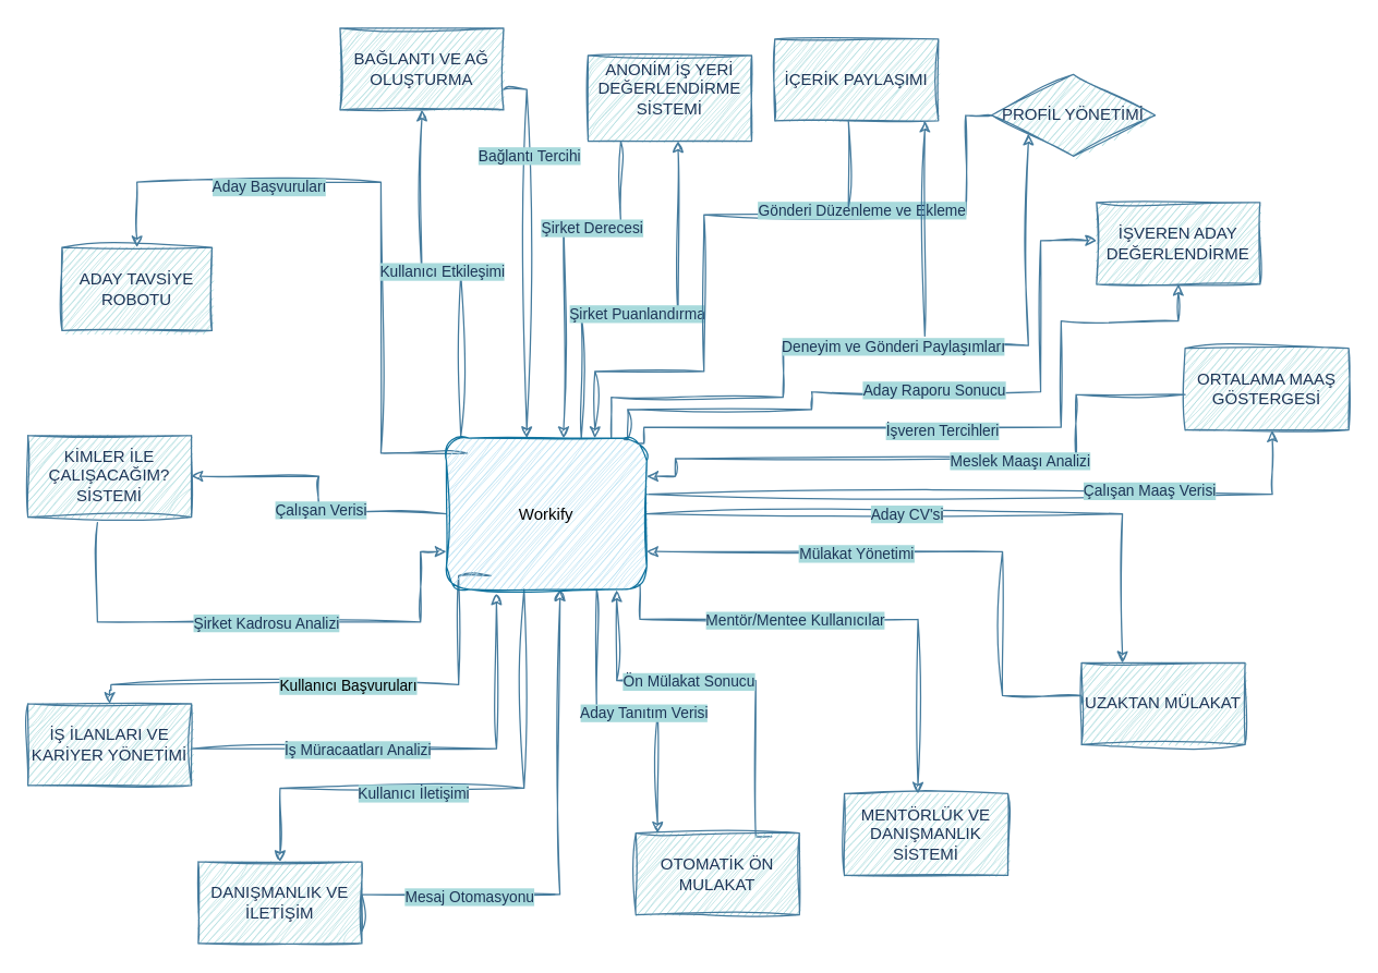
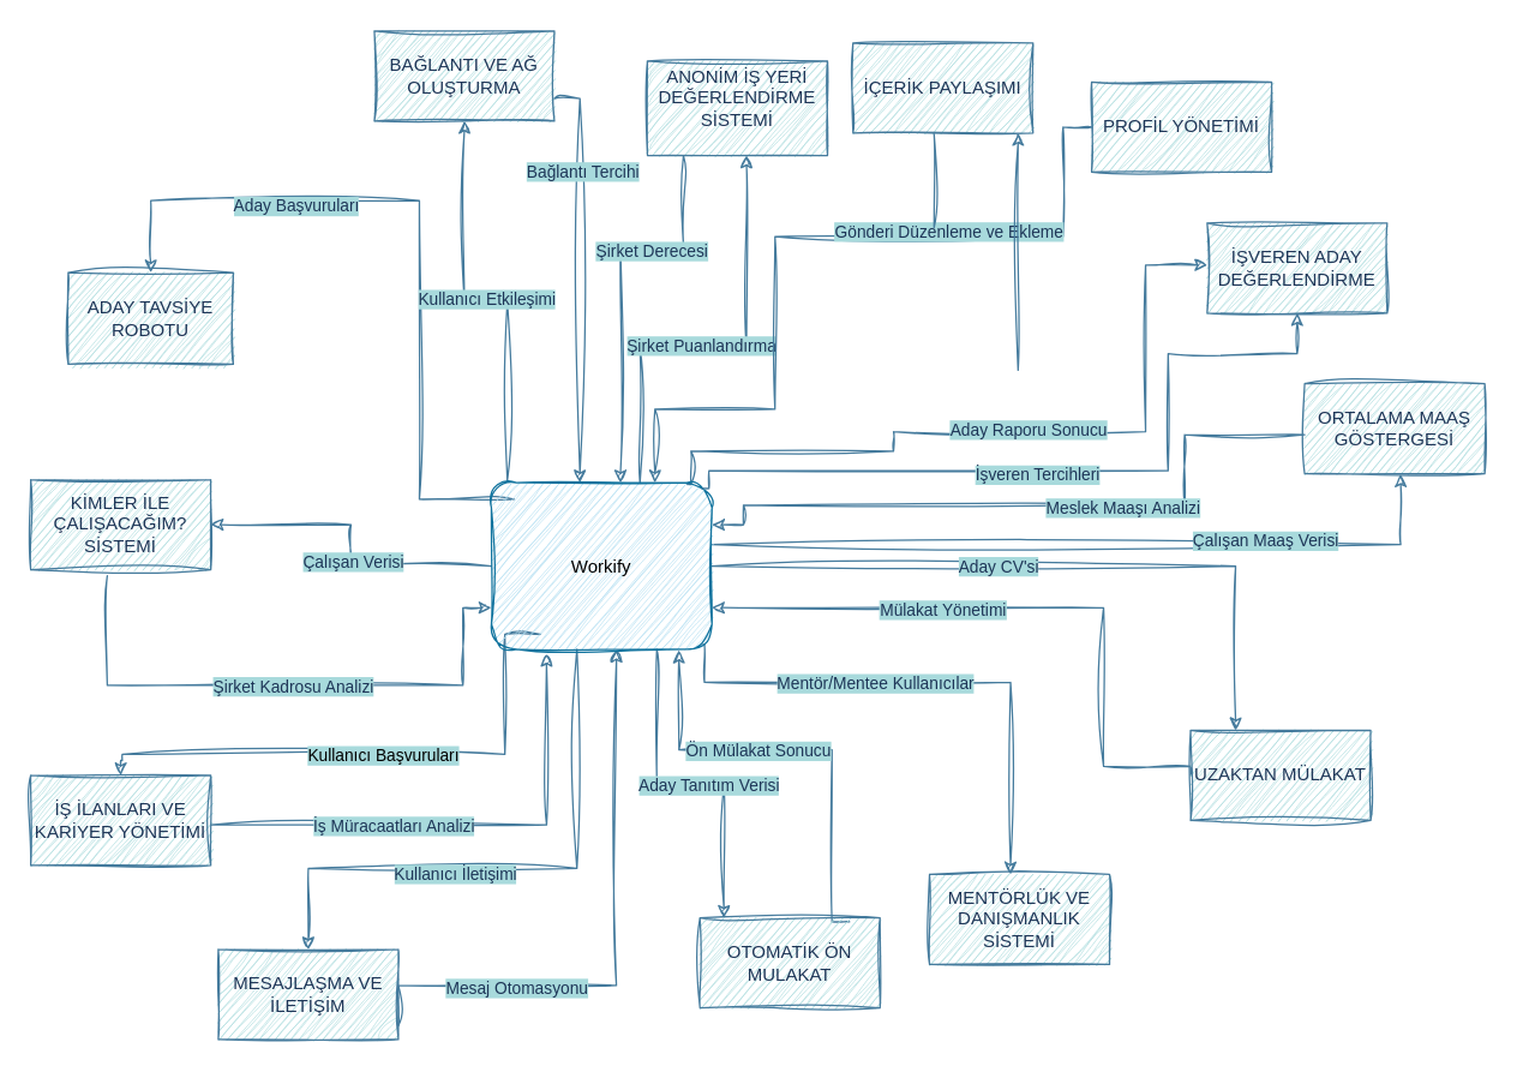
- <mxCell id="19" value="PROFİL YÖNETİMİ" style="rhombus;whiteSpace=wrap;html=1;labelBackgroundColor=none;fillColor=#A8DADC;strokeColor=#457B9D;fontColor=#1D3557;sketch=1;curveFitting=1;jiggle=2;" vertex="1" parent="1"><mxGeometry x="727" y="54" width="120" height="60" as="geometry" /></mxCell>
+ <mxCell id="19" value="PROFİL YÖNETİMİ" style="whiteSpace=wrap;html=1;rounded=0;labelBackgroundColor=none;fillColor=#A8DADC;strokeColor=#457B9D;fontColor=#1D3557;sketch=1;curveFitting=1;jiggle=2;" vertex="1" parent="1"><mxGeometry x="727" y="54" width="120" height="60" as="geometry" /></mxCell>
- <mxCell id="46" style="edgeStyle=orthogonalEdgeStyle;rounded=0;orthogonalLoop=1;jettySize=auto;html=1;labelBackgroundColor=none;strokeColor=#457B9D;fontColor=default;sketch=1;curveFitting=1;jiggle=2;" edge="1" parent="1" source="52" target="19"><mxGeometry relative="1" as="geometry"><mxPoint x="698" y="185" as="targetPoint" /><mxPoint x="385" y="291" as="sourcePoint" /><Array as="points"><mxPoint x="448" y="291" /><mxPoint x="574" y="291" /><mxPoint x="574" y="253" /><mxPoint x="754" y="253" /></Array></mxGeometry></mxCell>
- <mxCell id="47" value="Deneyim ve Gönderi Paylaşımları" style="edgeLabel;html=1;align=center;verticalAlign=middle;resizable=0;points=[];labelBackgroundColor=#A8DADC;fontColor=#1D3557;sketch=1;curveFitting=1;jiggle=2;" vertex="1" connectable="0" parent="46"><mxGeometry x="0.115" y="-1" relative="1" as="geometry"><mxPoint x="-21" y="-1" as="offset" /></mxGeometry></mxCell>
- <mxCell id="8" value="DANIŞMANLIK VE İLETİŞİM" style="whiteSpace=wrap;html=1;rounded=0;labelBackgroundColor=none;fillColor=#A8DADC;strokeColor=#457B9D;fontColor=#1D3557;sketch=1;curveFitting=1;jiggle=2;" vertex="1" parent="1"><mxGeometry x="145" y="632" width="120" height="60" as="geometry" /></mxCell>
+ <mxCell id="8" value="MESAJLAŞMA VE İLETİŞİM" style="whiteSpace=wrap;html=1;rounded=0;labelBackgroundColor=none;fillColor=#A8DADC;strokeColor=#457B9D;fontColor=#1D3557;sketch=1;curveFitting=1;jiggle=2;" vertex="1" parent="1"><mxGeometry x="145" y="632" width="120" height="60" as="geometry" /></mxCell>
